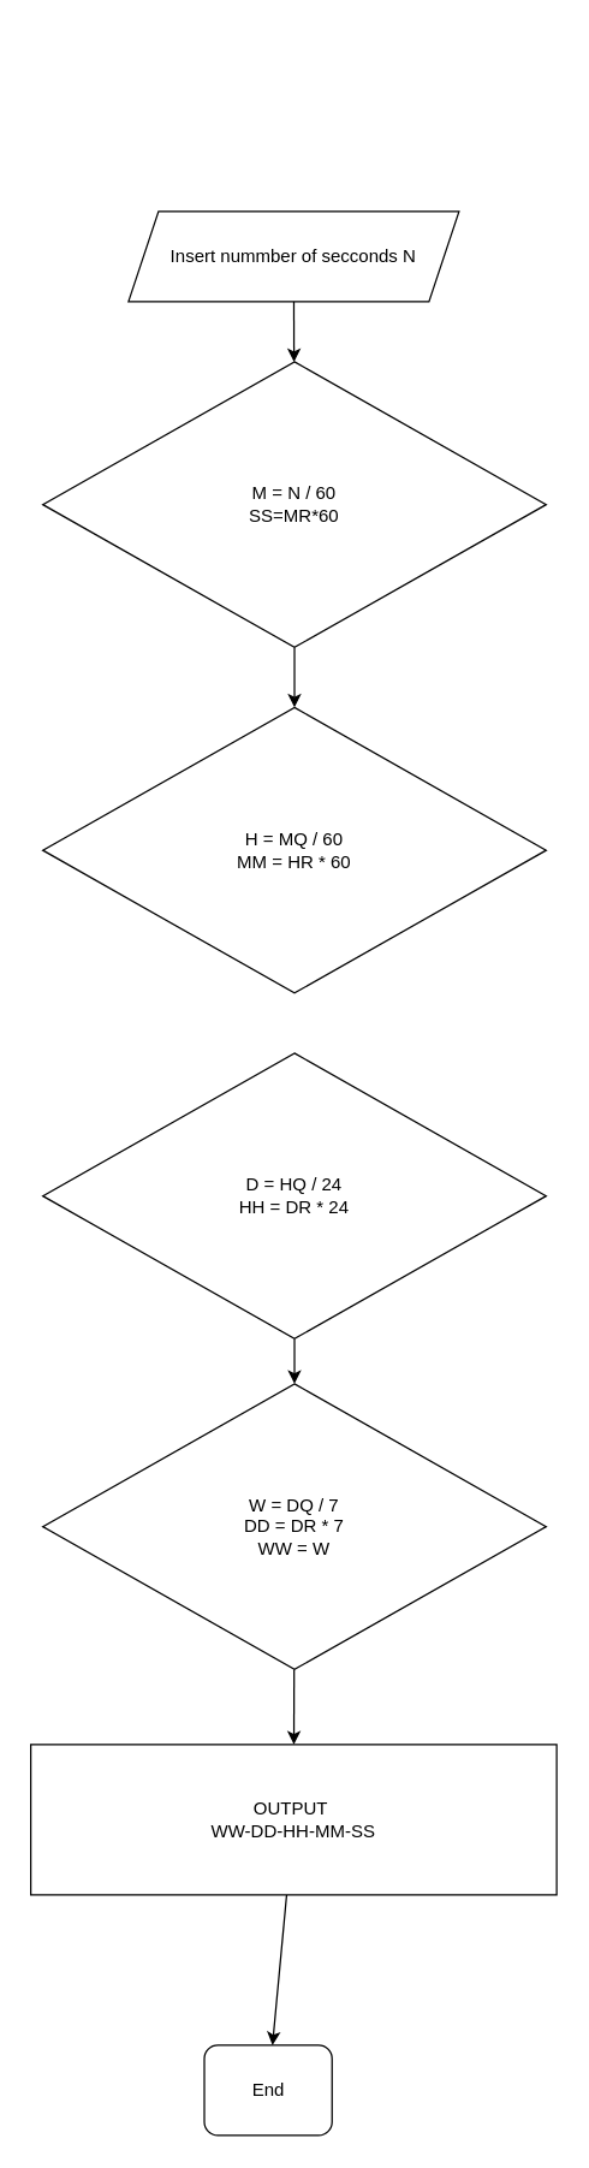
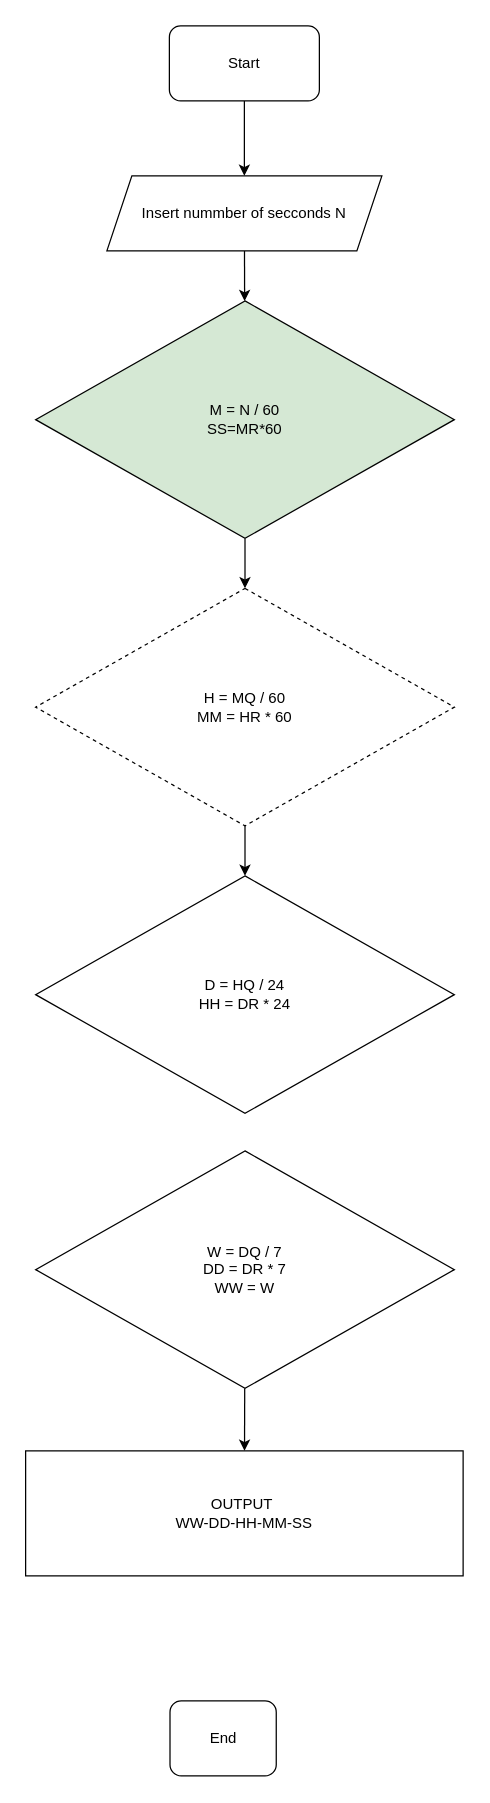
+ <mxCell id="3" value="Start" style="rounded=1;whiteSpace=wrap;html=1;" vertex="1" parent="1"><mxGeometry x="135" y="20" width="120" height="60" as="geometry" /></mxCell>
+ <mxCell id="2" value="" style="edgeStyle=none;html=1;" edge="1" parent="1" source="3" target="5"><mxGeometry relative="1" as="geometry" /></mxCell>
- <mxCell id="9" value="M = N / 60&lt;br&gt;SS=MR*60" style="rhombus;whiteSpace=wrap;html=1;" vertex="1" parent="1"><mxGeometry x="28" y="240" width="335" height="190" as="geometry" /></mxCell>
+ <mxCell id="9" value="M = N / 60&lt;br&gt;SS=MR*60" style="rhombus;whiteSpace=wrap;html=1;fillColor=#d5e8d4;" vertex="1" parent="1"><mxGeometry x="28" y="240" width="335" height="190" as="geometry" /></mxCell>
- <mxCell id="11" value="H = MQ / 60&lt;br&gt;MM = HR * 60" style="rhombus;whiteSpace=wrap;html=1;" vertex="1" parent="1"><mxGeometry x="28" y="470" width="335" height="190" as="geometry" /></mxCell>
+ <mxCell id="11" value="H = MQ / 60&lt;br&gt;MM = HR * 60" style="rhombus;whiteSpace=wrap;html=1;dashed=1;" vertex="1" parent="1"><mxGeometry x="28" y="470" width="335" height="190" as="geometry" /></mxCell>
+ <mxCell id="10" value="" style="edgeStyle=none;html=1;" edge="1" parent="1" source="11" target="13"><mxGeometry relative="1" as="geometry" /></mxCell>
- <mxCell id="12" value="" style="edgeStyle=none;html=1;" edge="1" parent="1" source="13" target="15"><mxGeometry relative="1" as="geometry" /></mxCell>
- <mxCell id="6" value="" style="edgeStyle=none;html=1;" edge="1" parent="1" source="7" target="16"><mxGeometry relative="1" as="geometry" /></mxCell>
